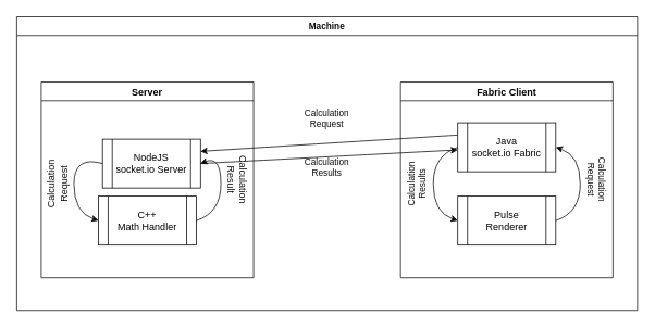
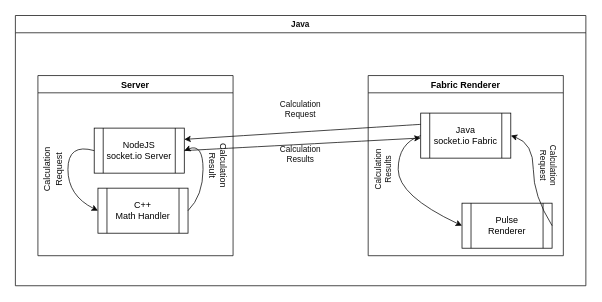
- <mxCell id="9" value="Machine" style="swimlane;rounded=0;shadow=0;glass=0;fontSize=11;strokeColor=#0F0F0F;fillColor=none;gradientColor=none;fontColor=#0F0F0F;labelBorderColor=none;" vertex="1" parent="2"><mxGeometry x="-30" y="-80" width="760" height="360" as="geometry" /></mxCell>
+ <mxCell id="9" value="Java" style="swimlane;rounded=0;shadow=0;glass=0;fontSize=11;strokeColor=#0F0F0F;fillColor=none;gradientColor=none;fontColor=#0F0F0F;labelBorderColor=none;" vertex="1" parent="2"><mxGeometry x="-30" y="-80" width="760" height="360" as="geometry" /></mxCell>
- <mxCell id="10" value="Fabric Client" style="swimlane;gradientColor=none;shadow=0;glass=0;swimlaneLine=1;rounded=0;fontColor=default;labelBorderColor=none;strokeColor=#0F0F0F;" vertex="1" parent="1"><mxGeometry x="490" y="100" width="260" height="240" as="geometry"><mxRectangle x="510" y="224" width="110" height="23" as="alternateBounds" /></mxGeometry></mxCell>
+ <mxCell id="10" value="Fabric Renderer" style="swimlane;gradientColor=none;shadow=0;glass=0;swimlaneLine=1;rounded=0;fontColor=default;labelBorderColor=none;strokeColor=#0F0F0F;" vertex="1" parent="1"><mxGeometry x="490" y="100" width="260" height="240" as="geometry"><mxRectangle x="510" y="224" width="110" height="23" as="alternateBounds" /></mxGeometry></mxCell>
- <mxCell id="4" value="C++&lt;br&gt;Math Handler" style="shape=process;whiteSpace=wrap;html=1;backgroundOutline=1;rounded=0;glass=0;sketch=0;fontColor=default;" vertex="1" parent="2"><mxGeometry x="70" y="140" width="120" height="60" as="geometry" /></mxCell>
+ <mxCell id="4" value="C++&lt;br&gt;Math Handler" style="shape=process;whiteSpace=wrap;html=1;backgroundOutline=1;rounded=0;glass=0;sketch=0;fontColor=default;" vertex="1" parent="2"><mxGeometry x="80" y="150" width="120" height="60" as="geometry" /></mxCell>
- <mxCell id="12" value="Pulse&lt;br&gt;Renderer" style="shape=process;whiteSpace=wrap;html=1;backgroundOutline=1;rounded=0;fontColor=default;" vertex="1" parent="10"><mxGeometry x="70" y="140" width="120" height="60" as="geometry" /></mxCell>
+ <mxCell id="12" value="Pulse&lt;br&gt;Renderer" style="shape=process;whiteSpace=wrap;html=1;backgroundOutline=1;rounded=0;fontColor=default;" vertex="1" parent="10"><mxGeometry x="125" y="170" width="120" height="60" as="geometry" /></mxCell>
